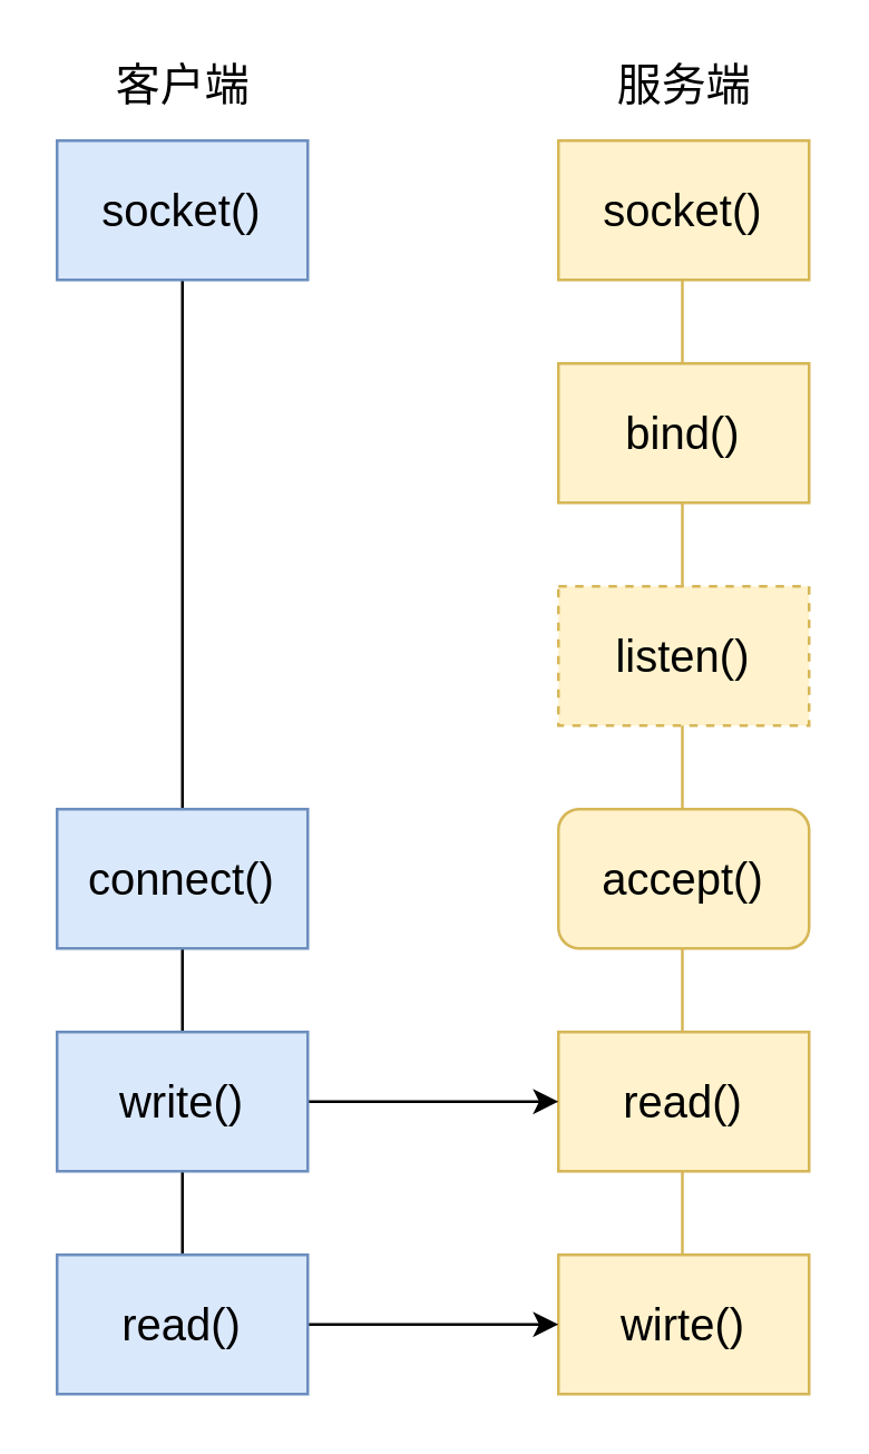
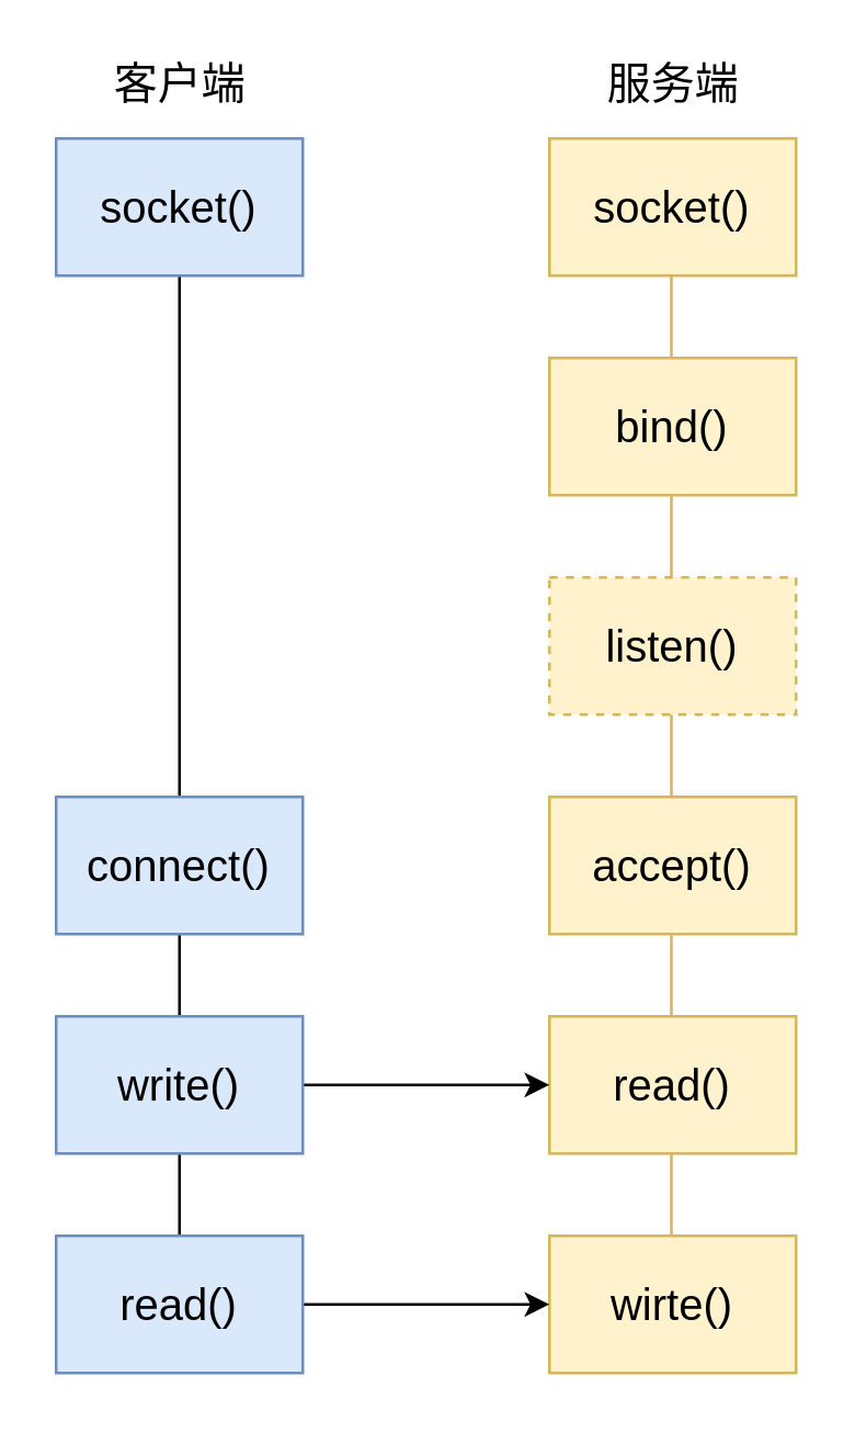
- <mxCell id="7" value="accept()" style="whiteSpace=wrap;html=1;fontSize=16;fillColor=#fff2cc;strokeColor=#d6b656;rounded=1;" vertex="1" parent="1"><mxGeometry x="200" y="290" width="90" height="50" as="geometry" /></mxCell>
+ <mxCell id="7" value="accept()" style="rounded=0;whiteSpace=wrap;html=1;fontSize=16;fillColor=#fff2cc;strokeColor=#d6b656;" vertex="1" parent="1"><mxGeometry x="200" y="290" width="90" height="50" as="geometry" /></mxCell>
